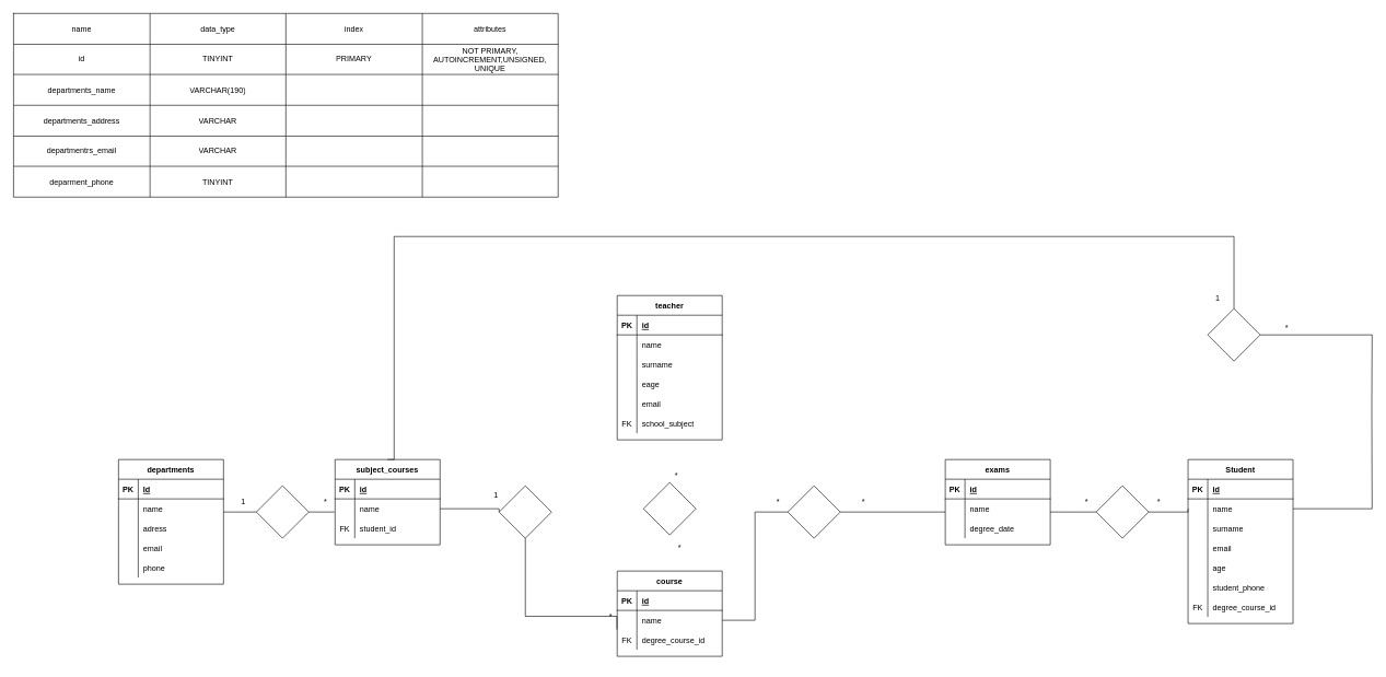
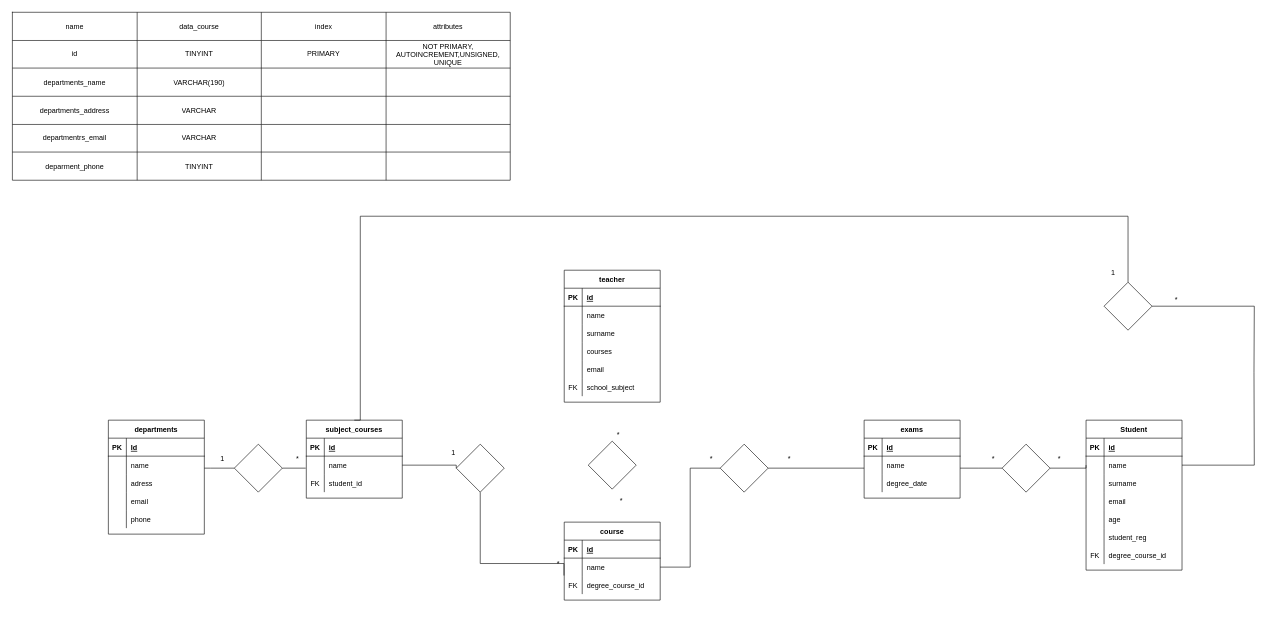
- <mxCell id="96" value="data_type" style="shape=partialRectangle;html=1;whiteSpace=wrap;connectable=0;overflow=hidden;fillColor=none;top=0;left=0;bottom=0;right=0;pointerEvents=1;" vertex="1" parent="94"><mxGeometry x="208" width="207" height="47" as="geometry"><mxRectangle width="207" height="47" as="alternateBounds" /></mxGeometry></mxCell>
+ <mxCell id="96" value="data_course" style="shape=partialRectangle;html=1;whiteSpace=wrap;connectable=0;overflow=hidden;fillColor=none;top=0;left=0;bottom=0;right=0;pointerEvents=1;" vertex="1" parent="94"><mxGeometry x="208" width="207" height="47" as="geometry"><mxRectangle width="207" height="47" as="alternateBounds" /></mxGeometry></mxCell>
- <mxCell id="143" value="eage" style="shape=partialRectangle;connectable=0;fillColor=none;top=0;left=0;bottom=0;right=0;align=left;spacingLeft=6;overflow=hidden;" vertex="1" parent="141"><mxGeometry x="30" width="130" height="30" as="geometry"><mxRectangle width="130" height="30" as="alternateBounds" /></mxGeometry></mxCell>
+ <mxCell id="143" value="courses" style="shape=partialRectangle;connectable=0;fillColor=none;top=0;left=0;bottom=0;right=0;align=left;spacingLeft=6;overflow=hidden;" vertex="1" parent="141"><mxGeometry x="30" width="130" height="30" as="geometry"><mxRectangle width="130" height="30" as="alternateBounds" /></mxGeometry></mxCell>
- <mxCell id="70" value="student_phone" style="shape=partialRectangle;connectable=0;fillColor=none;top=0;left=0;bottom=0;right=0;align=left;spacingLeft=6;overflow=hidden;" vertex="1" parent="68"><mxGeometry x="30" width="130" height="30" as="geometry"><mxRectangle width="130" height="30" as="alternateBounds" /></mxGeometry></mxCell>
+ <mxCell id="70" value="student_reg" style="shape=partialRectangle;connectable=0;fillColor=none;top=0;left=0;bottom=0;right=0;align=left;spacingLeft=6;overflow=hidden;" vertex="1" parent="68"><mxGeometry x="30" width="130" height="30" as="geometry"><mxRectangle width="130" height="30" as="alternateBounds" /></mxGeometry></mxCell>
